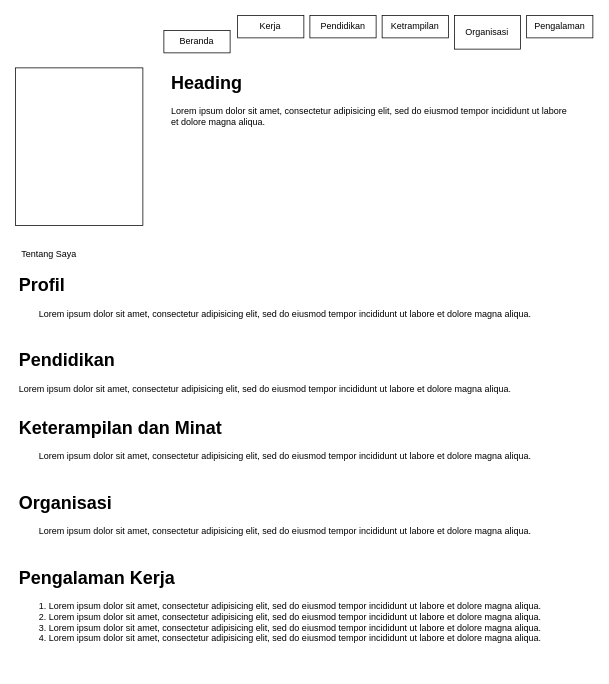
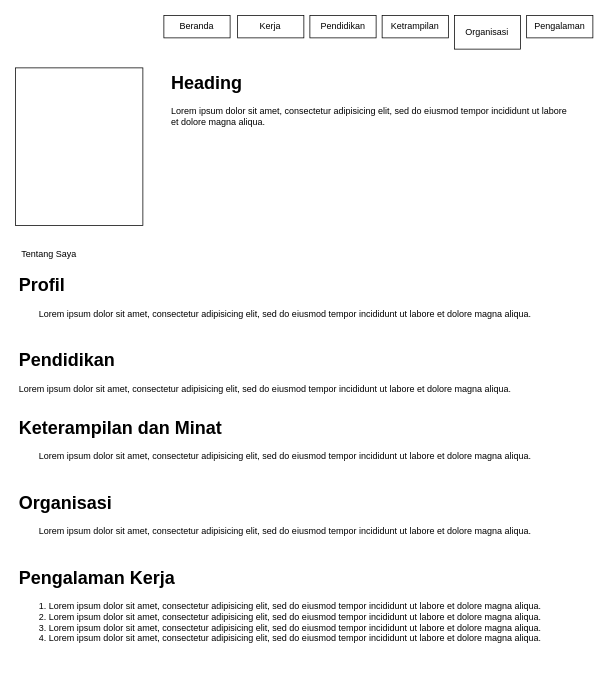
- <mxCell id="15" value="Beranda" style="rounded=0;whiteSpace=wrap;html=1;" vertex="1" parent="1"><mxGeometry x="217.998" y="40" width="88.31" height="30" as="geometry" /></mxCell>
+ <mxCell id="15" value="Beranda" style="rounded=0;whiteSpace=wrap;html=1;" vertex="1" parent="1"><mxGeometry x="217.998" y="20" width="88.31" height="30" as="geometry" /></mxCell>
